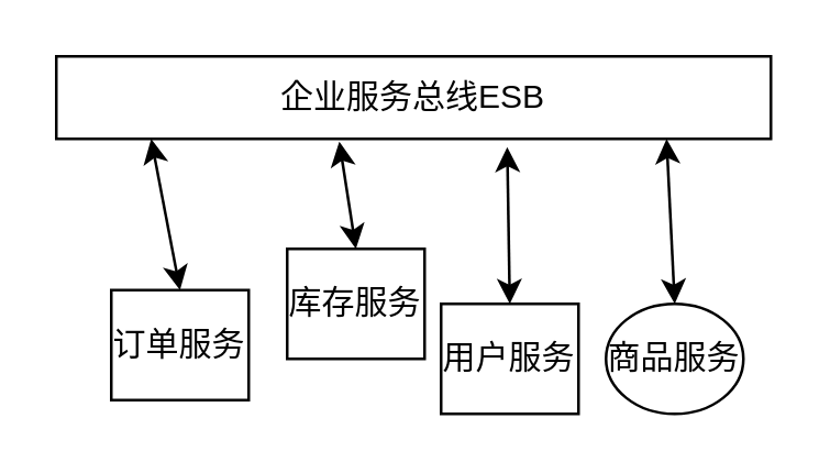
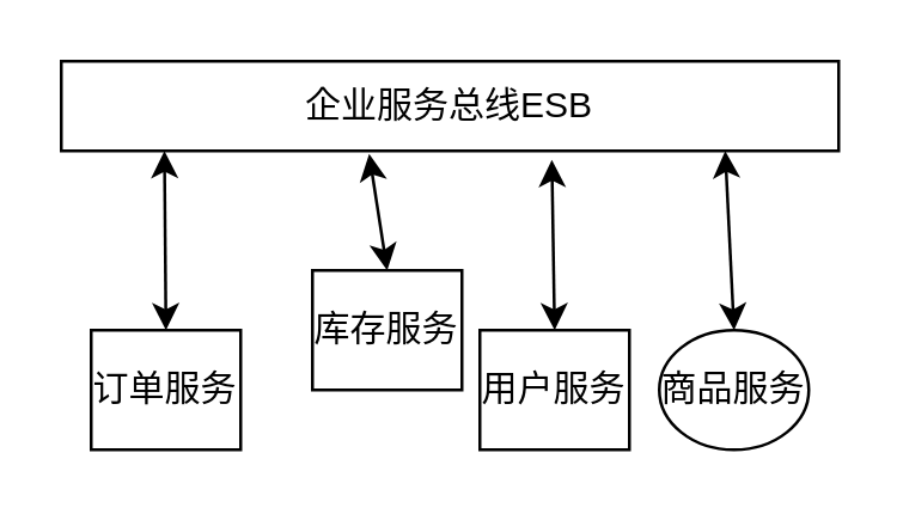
- <mxCell id="3" value="订单服务" style="rounded=0;whiteSpace=wrap;html=1;" vertex="1" parent="1"><mxGeometry x="40" y="105" width="50" height="40" as="geometry" /></mxCell>
+ <mxCell id="3" value="订单服务" style="rounded=0;whiteSpace=wrap;html=1;" vertex="1" parent="1"><mxGeometry x="30" y="110" width="50" height="40" as="geometry" /></mxCell>
